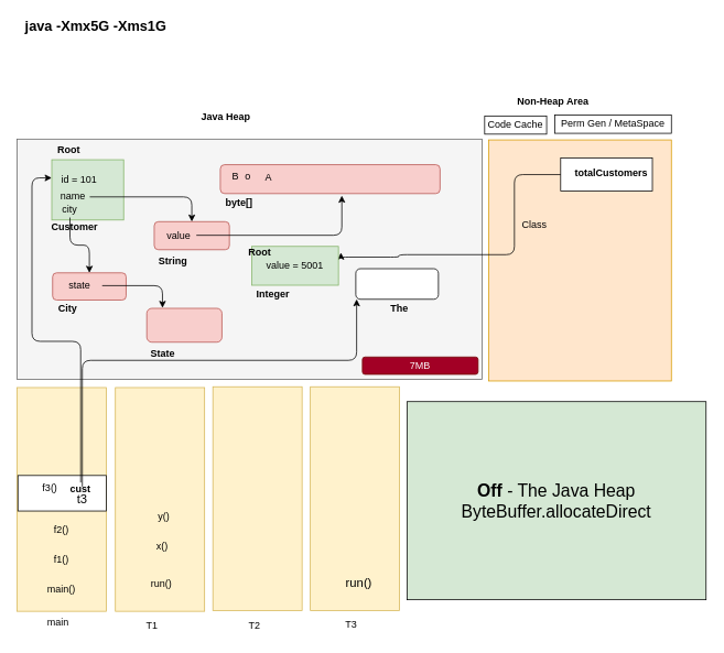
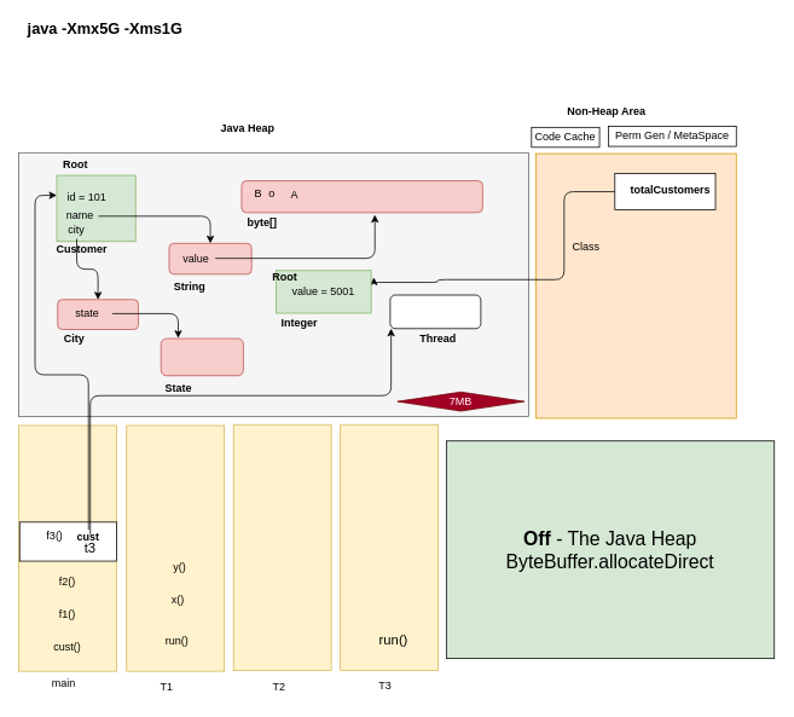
- <mxCell id="60" value="The" style="text;html=1;strokeColor=none;fillColor=none;align=center;verticalAlign=middle;whiteSpace=wrap;rounded=0;fontStyle=1" parent="1" vertex="1"><mxGeometry x="453" y="358" width="60" height="30" as="geometry" /></mxCell>
+ <mxCell id="60" value="Thread" style="text;html=1;strokeColor=none;fillColor=none;align=center;verticalAlign=middle;whiteSpace=wrap;rounded=0;fontStyle=1" parent="1" vertex="1"><mxGeometry x="453" y="358" width="60" height="30" as="geometry" /></mxCell>
- <mxCell id="47" value="7MB" style="rounded=1;whiteSpace=wrap;html=1;fillColor=#a20025;fontColor=#ffffff;strokeColor=#6F0000;" parent="1" vertex="1"><mxGeometry x="438" y="432" width="140" height="21" as="geometry" /></mxCell>
+ <mxCell id="47" value="7MB" style="rhombus;whiteSpace=wrap;html=1;fillColor=#a20025;fontColor=#ffffff;strokeColor=#6F0000;" parent="1" vertex="1"><mxGeometry x="438" y="432" width="140" height="21" as="geometry" /></mxCell>
- <mxCell id="13" value="main()" style="text;html=1;strokeColor=none;fillColor=none;align=center;verticalAlign=middle;whiteSpace=wrap;rounded=0;" parent="1" vertex="1"><mxGeometry x="44" y="698" width="60" height="30" as="geometry" /></mxCell>
+ <mxCell id="13" value="cust()" style="text;html=1;strokeColor=none;fillColor=none;align=center;verticalAlign=middle;whiteSpace=wrap;rounded=0;" parent="1" vertex="1"><mxGeometry x="44" y="698" width="60" height="30" as="geometry" /></mxCell>
